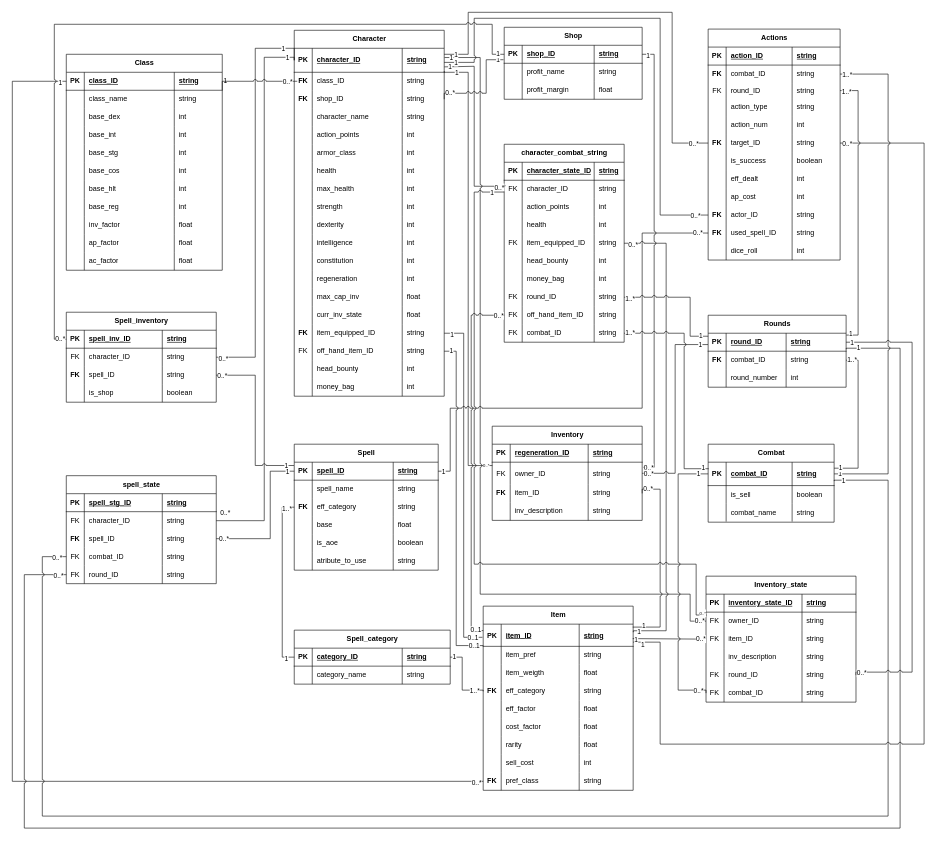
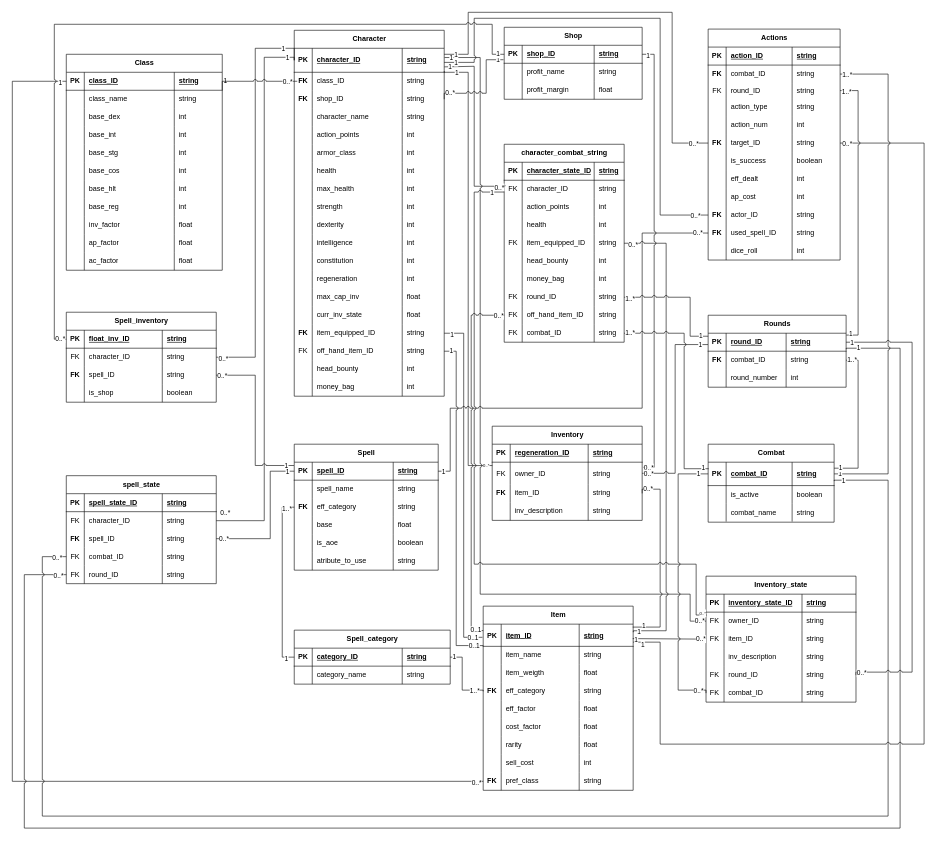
- <mxCell id="174" value="spell_inv_ID" style="shape=partialRectangle;connectable=0;fillColor=none;top=0;left=0;bottom=0;right=0;align=left;spacingLeft=6;fontStyle=5;overflow=hidden;whiteSpace=wrap;html=1;" parent="172" vertex="1"><mxGeometry x="30" width="130" height="30" as="geometry"><mxRectangle width="130" height="30" as="alternateBounds" /></mxGeometry></mxCell>
+ <mxCell id="174" value="float_inv_ID" style="shape=partialRectangle;connectable=0;fillColor=none;top=0;left=0;bottom=0;right=0;align=left;spacingLeft=6;fontStyle=5;overflow=hidden;whiteSpace=wrap;html=1;" parent="172" vertex="1"><mxGeometry x="30" width="130" height="30" as="geometry"><mxRectangle width="130" height="30" as="alternateBounds" /></mxGeometry></mxCell>
- <mxCell id="195" value="is_sell" style="shape=partialRectangle;connectable=0;fillColor=none;top=0;left=0;bottom=0;right=0;align=left;spacingLeft=6;overflow=hidden;whiteSpace=wrap;html=1;" parent="193" vertex="1"><mxGeometry x="30" width="110" height="30" as="geometry"><mxRectangle width="110" height="30" as="alternateBounds" /></mxGeometry></mxCell>
+ <mxCell id="195" value="is_active" style="shape=partialRectangle;connectable=0;fillColor=none;top=0;left=0;bottom=0;right=0;align=left;spacingLeft=6;overflow=hidden;whiteSpace=wrap;html=1;" parent="193" vertex="1"><mxGeometry x="30" width="110" height="30" as="geometry"><mxRectangle width="110" height="30" as="alternateBounds" /></mxGeometry></mxCell>
- <mxCell id="386" value="spell_stg_ID" style="shape=partialRectangle;connectable=0;fillColor=none;top=0;left=0;bottom=0;right=0;align=left;spacingLeft=6;fontStyle=5;overflow=hidden;whiteSpace=wrap;html=1;" parent="384" vertex="1"><mxGeometry x="30" width="130" height="30" as="geometry"><mxRectangle width="130" height="30" as="alternateBounds" /></mxGeometry></mxCell>
+ <mxCell id="386" value="spell_state_ID" style="shape=partialRectangle;connectable=0;fillColor=none;top=0;left=0;bottom=0;right=0;align=left;spacingLeft=6;fontStyle=5;overflow=hidden;whiteSpace=wrap;html=1;" parent="384" vertex="1"><mxGeometry x="30" width="130" height="30" as="geometry"><mxRectangle width="130" height="30" as="alternateBounds" /></mxGeometry></mxCell>
- <mxCell id="311" value="item_pref" style="shape=partialRectangle;connectable=0;fillColor=none;top=0;left=0;bottom=0;right=0;align=left;spacingLeft=6;overflow=hidden;whiteSpace=wrap;html=1;" parent="309" vertex="1"><mxGeometry x="30" width="130" height="30" as="geometry"><mxRectangle width="130" height="30" as="alternateBounds" /></mxGeometry></mxCell>
+ <mxCell id="311" value="item_name" style="shape=partialRectangle;connectable=0;fillColor=none;top=0;left=0;bottom=0;right=0;align=left;spacingLeft=6;overflow=hidden;whiteSpace=wrap;html=1;" parent="309" vertex="1"><mxGeometry x="30" width="130" height="30" as="geometry"><mxRectangle width="130" height="30" as="alternateBounds" /></mxGeometry></mxCell>
